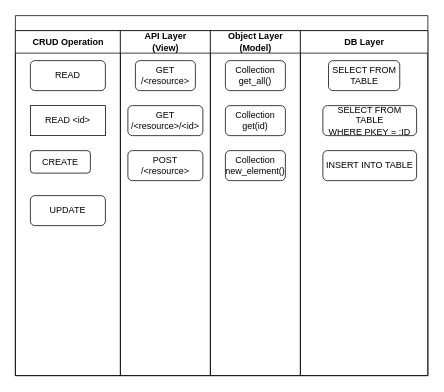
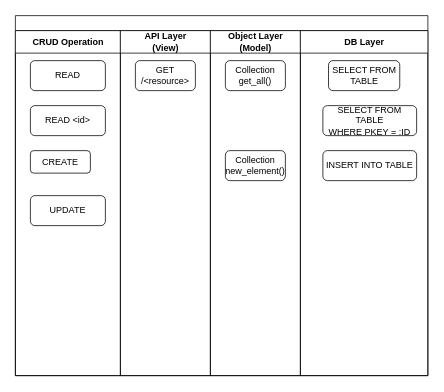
- <mxCell id="5" value="READ &amp;lt;id&amp;gt;" style="whiteSpace=wrap;html=1;rounded=0;" vertex="1" parent="3"><mxGeometry x="20" y="100" width="100" height="40" as="geometry" /></mxCell>
+ <mxCell id="5" value="READ &amp;lt;id&amp;gt;" style="rounded=1;whiteSpace=wrap;html=1;" vertex="1" parent="3"><mxGeometry x="20" y="100" width="100" height="40" as="geometry" /></mxCell>
- <mxCell id="10" value="GET&lt;div&gt;/&amp;lt;resource&amp;gt;/&amp;lt;id&amp;gt;&lt;/div&gt;" style="rounded=1;whiteSpace=wrap;html=1;" vertex="1" parent="8"><mxGeometry x="10" y="100" width="100" height="40" as="geometry" /></mxCell>
- <mxCell id="14" value="Collection&lt;div&gt;get(id)&lt;/div&gt;" style="rounded=1;whiteSpace=wrap;html=1;" vertex="1" parent="12"><mxGeometry x="20" y="100" width="80" height="40" as="geometry" /></mxCell>
- <mxCell id="11" value="POST&lt;div&gt;/&amp;lt;resource&amp;gt;&lt;/div&gt;" style="rounded=1;whiteSpace=wrap;html=1;" vertex="1" parent="8"><mxGeometry x="10" y="160" width="100" height="40" as="geometry" /></mxCell>
